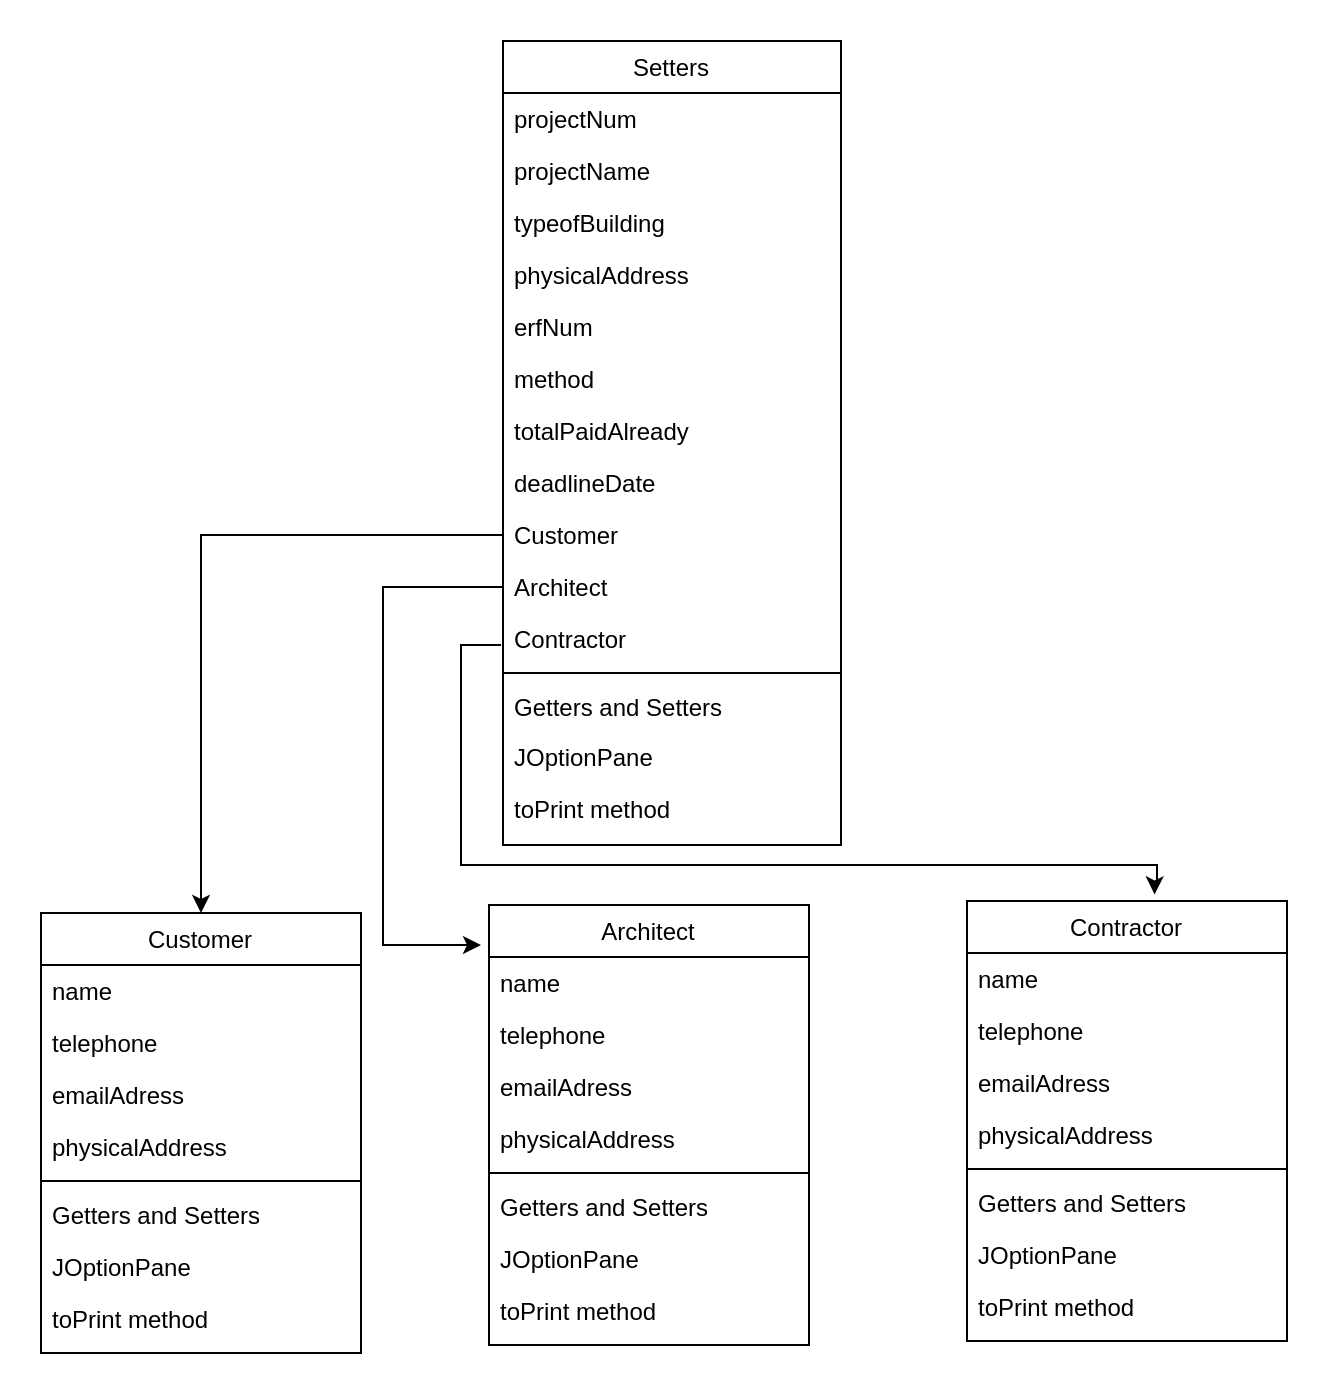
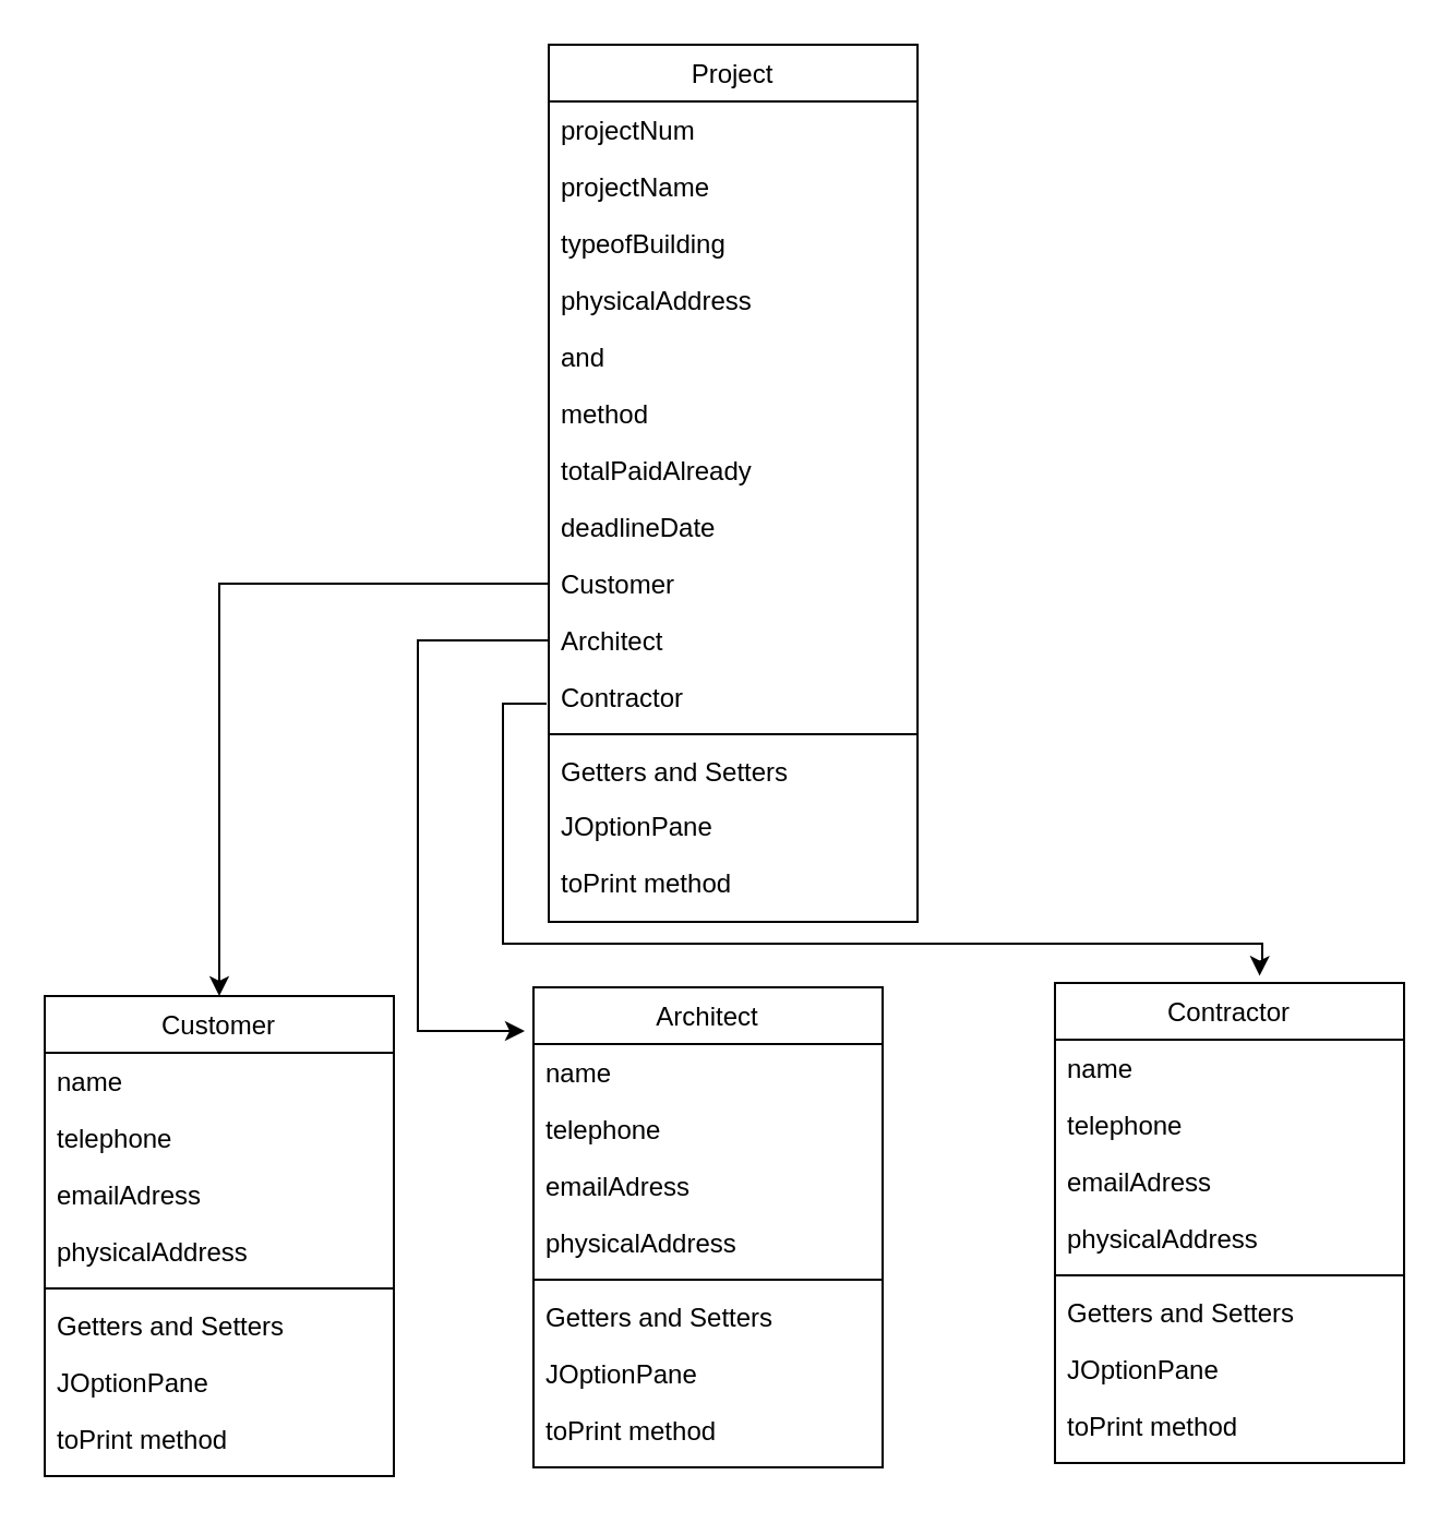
- <mxCell id="11" value="Setters" style="swimlane;fontStyle=0;align=center;verticalAlign=top;childLayout=stackLayout;horizontal=1;startSize=26;horizontalStack=0;resizeParent=1;resizeLast=0;collapsible=1;marginBottom=0;rounded=0;shadow=0;strokeWidth=1;" parent="1" vertex="1"><mxGeometry x="251" y="20" width="169" height="402" as="geometry"><mxRectangle x="550" y="140" width="160" height="26" as="alternateBounds" /></mxGeometry></mxCell>
+ <mxCell id="11" value="Project" style="swimlane;fontStyle=0;align=center;verticalAlign=top;childLayout=stackLayout;horizontal=1;startSize=26;horizontalStack=0;resizeParent=1;resizeLast=0;collapsible=1;marginBottom=0;rounded=0;shadow=0;strokeWidth=1;" parent="1" vertex="1"><mxGeometry x="251" y="20" width="169" height="402" as="geometry"><mxRectangle x="550" y="140" width="160" height="26" as="alternateBounds" /></mxGeometry></mxCell>
- <mxCell id="16" value="erfNum" style="text;align=left;verticalAlign=top;spacingLeft=4;spacingRight=4;overflow=hidden;rotatable=0;points=[[0,0.5],[1,0.5]];portConstraint=eastwest;rounded=0;shadow=0;html=0;" parent="11" vertex="1"><mxGeometry y="130" width="169" height="26" as="geometry" /></mxCell>
+ <mxCell id="16" value="and" style="text;align=left;verticalAlign=top;spacingLeft=4;spacingRight=4;overflow=hidden;rotatable=0;points=[[0,0.5],[1,0.5]];portConstraint=eastwest;rounded=0;shadow=0;html=0;" parent="11" vertex="1"><mxGeometry y="130" width="169" height="26" as="geometry" /></mxCell>
